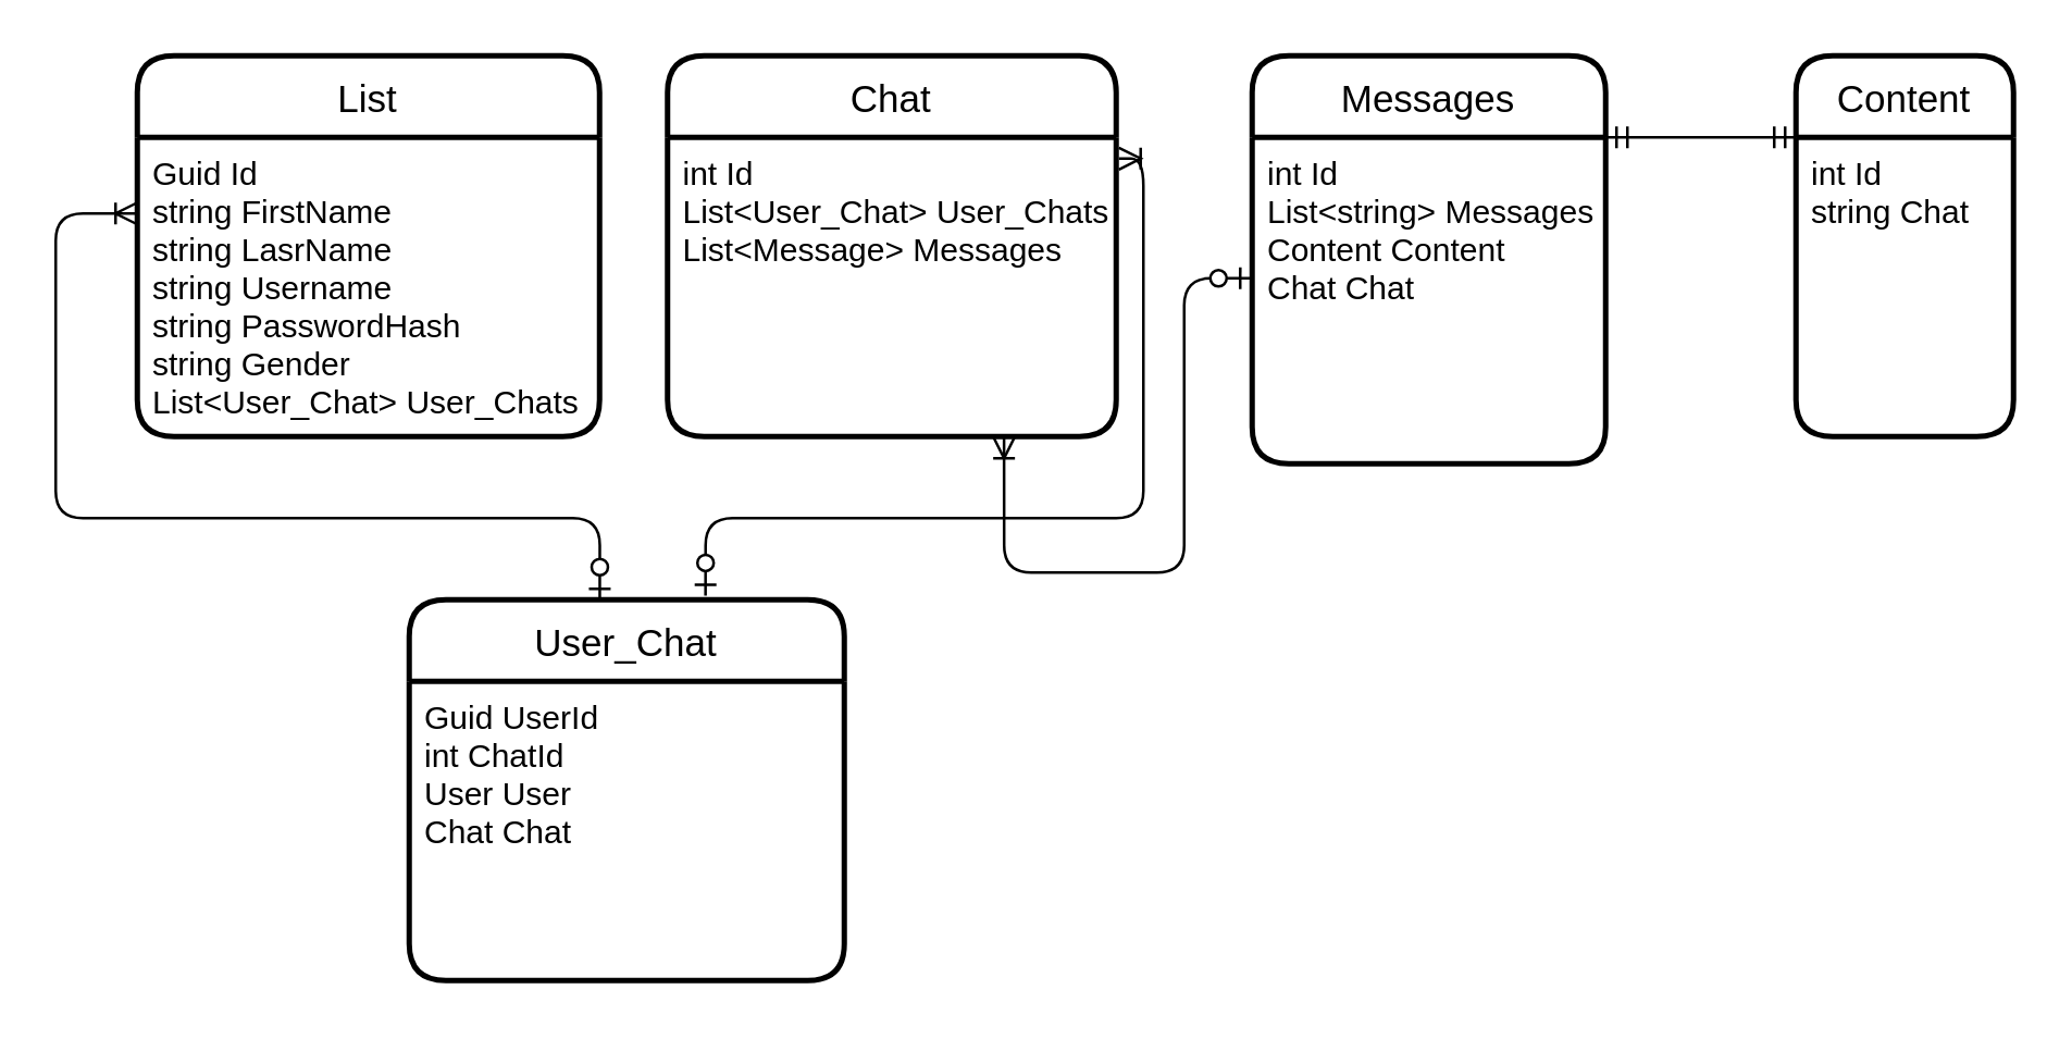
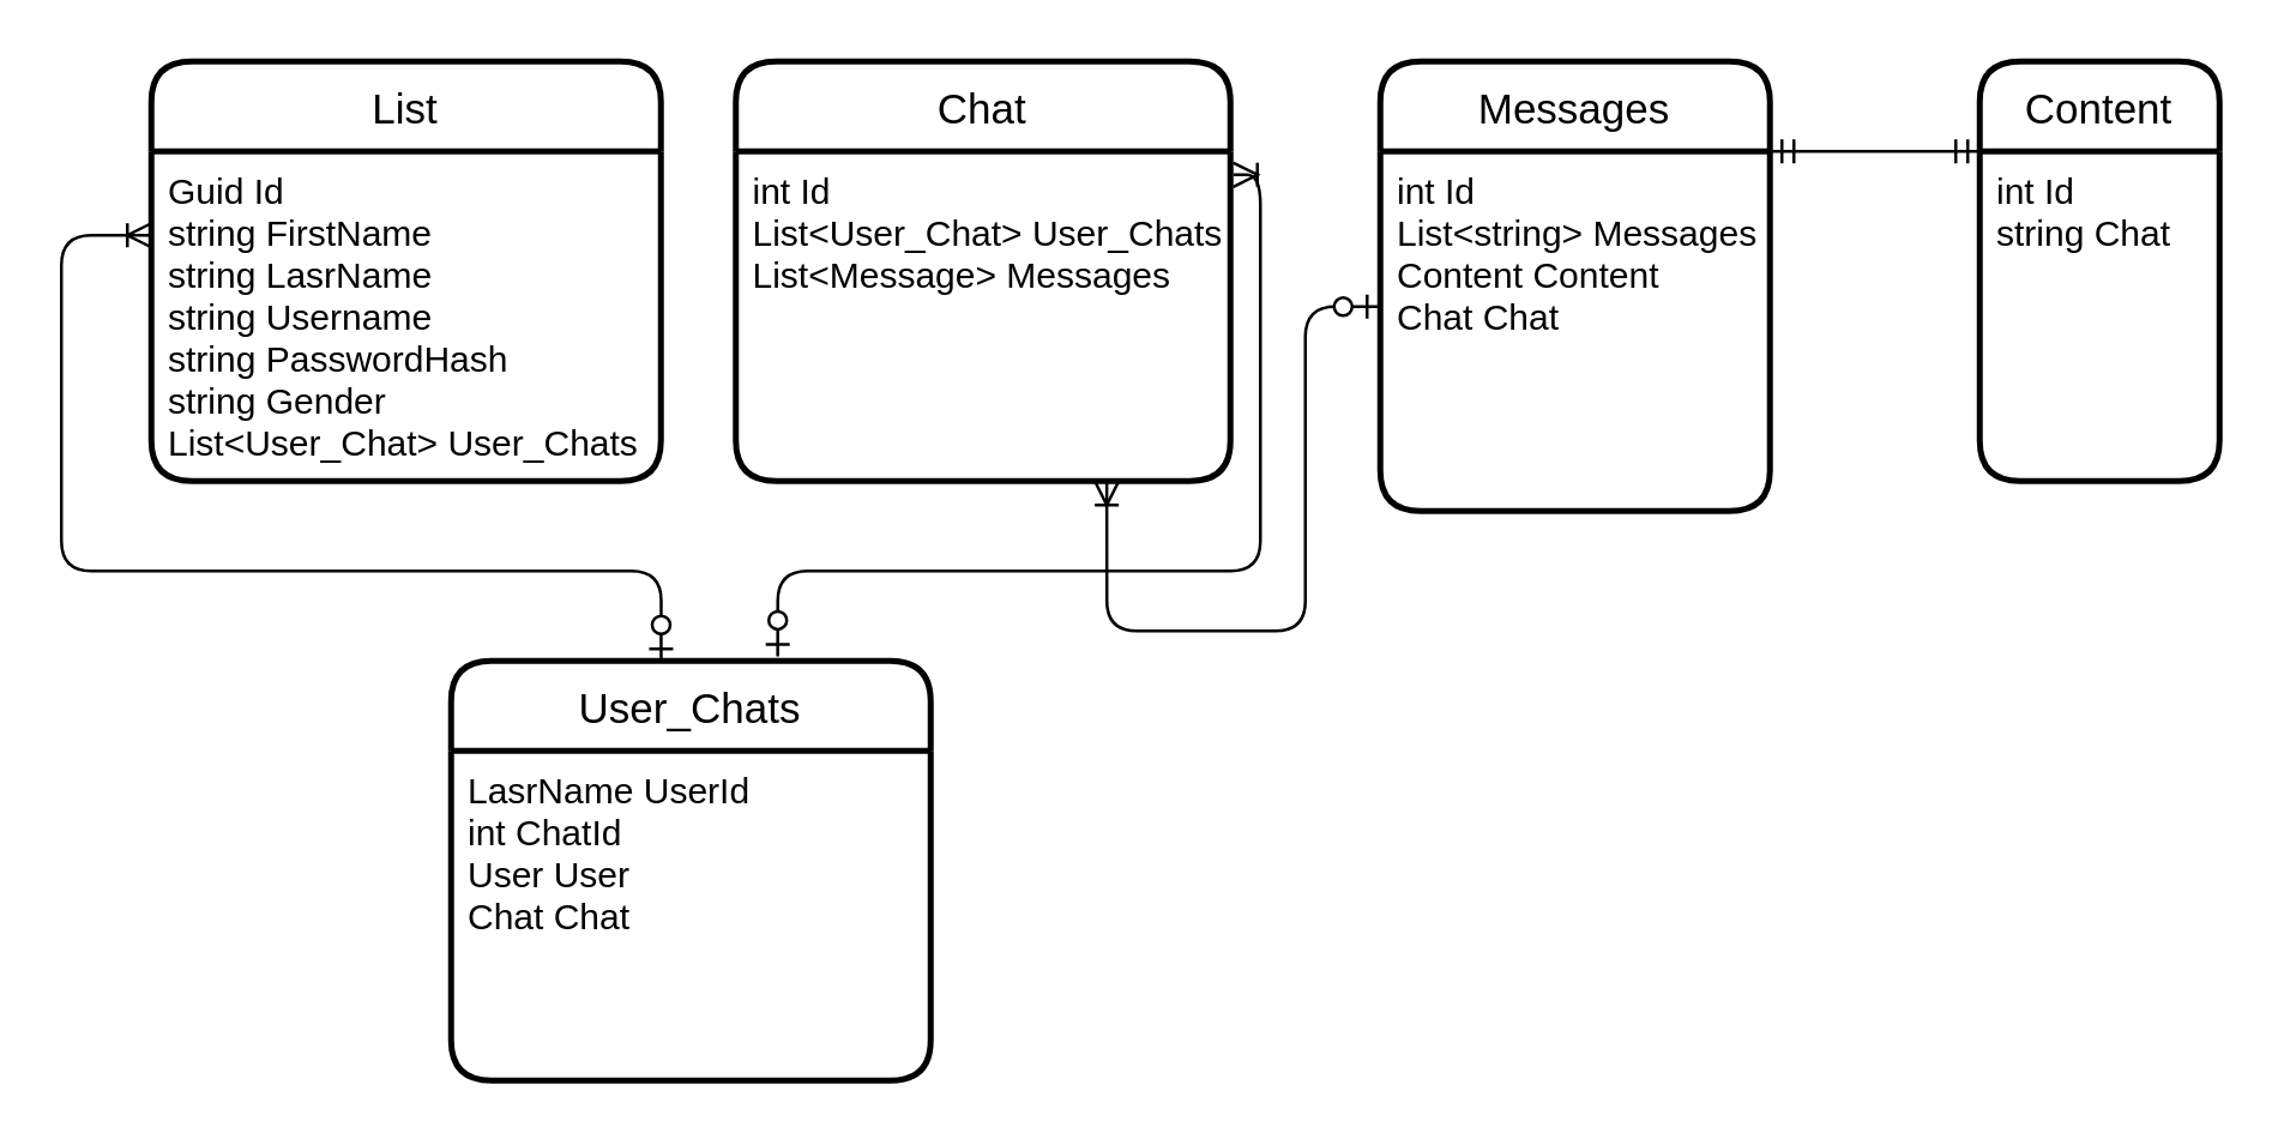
- <mxCell id="6" value="User_Chat" style="swimlane;childLayout=stackLayout;horizontal=1;startSize=30;horizontalStack=0;rounded=1;fontSize=14;fontStyle=0;strokeWidth=2;resizeParent=0;resizeLast=1;shadow=0;dashed=0;align=center;" parent="1" vertex="1"><mxGeometry x="150" y="220" width="160" height="140" as="geometry" /></mxCell>
+ <mxCell id="6" value="User_Chats" style="swimlane;childLayout=stackLayout;horizontal=1;startSize=30;horizontalStack=0;rounded=1;fontSize=14;fontStyle=0;strokeWidth=2;resizeParent=0;resizeLast=1;shadow=0;dashed=0;align=center;" parent="1" vertex="1"><mxGeometry x="150" y="220" width="160" height="140" as="geometry" /></mxCell>
- <mxCell id="7" value="Guid UserId&#10;int ChatId&#10;User User&#10;Chat Chat" style="align=left;strokeColor=none;fillColor=none;spacingLeft=4;fontSize=12;verticalAlign=top;resizable=0;rotatable=0;part=1;" parent="6" vertex="1"><mxGeometry y="30" width="160" height="110" as="geometry" /></mxCell>
+ <mxCell id="7" value="LasrName UserId&#10;int ChatId&#10;User User&#10;Chat Chat" style="align=left;strokeColor=none;fillColor=none;spacingLeft=4;fontSize=12;verticalAlign=top;resizable=0;rotatable=0;part=1;" parent="6" vertex="1"><mxGeometry y="30" width="160" height="110" as="geometry" /></mxCell>
